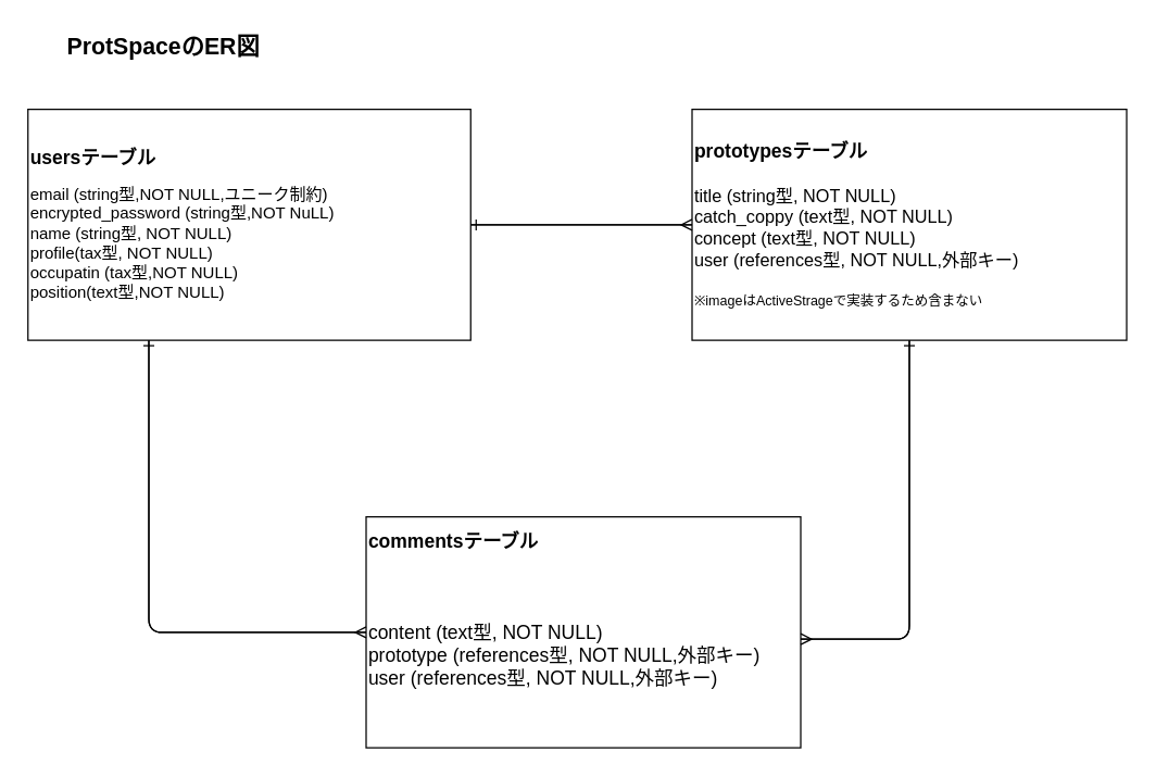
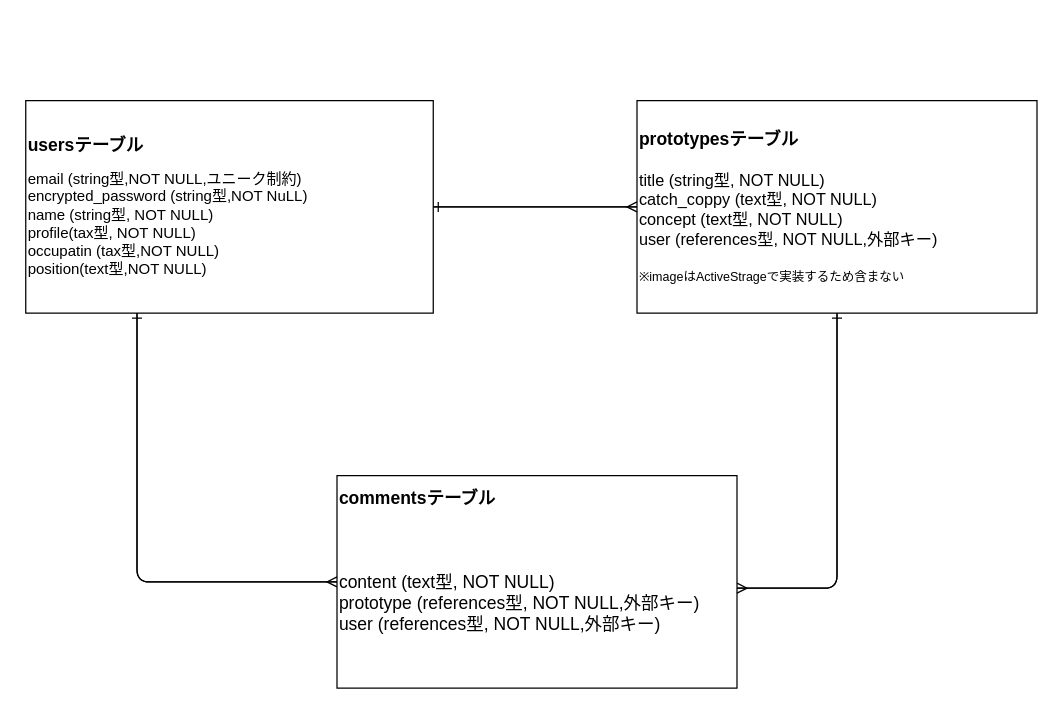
- <mxCell id="11" value="&lt;b&gt;&lt;font style=&quot;font-size: 17px;&quot;&gt;ProtSpaceのER図&lt;/font&gt;&lt;/b&gt;" style="text;html=1;strokeColor=none;fillColor=none;align=center;verticalAlign=middle;whiteSpace=wrap;rounded=0;fontSize=10;" vertex="1" parent="1"><mxGeometry x="20" y="20" width="200" height="30" as="geometry" /></mxCell>
